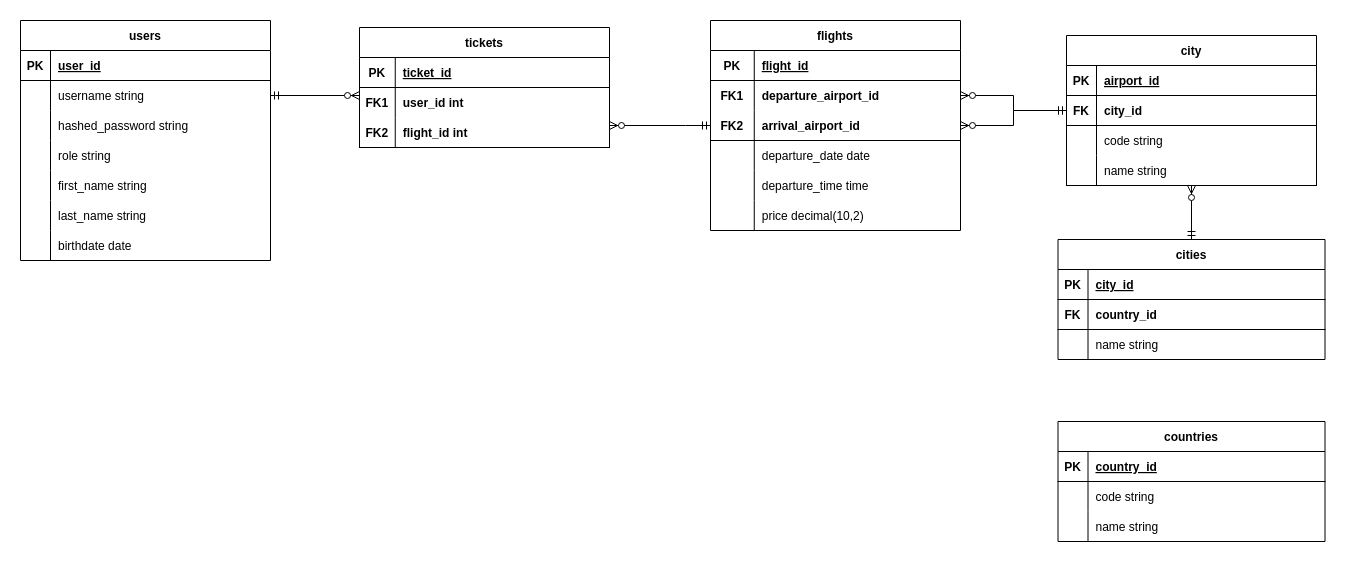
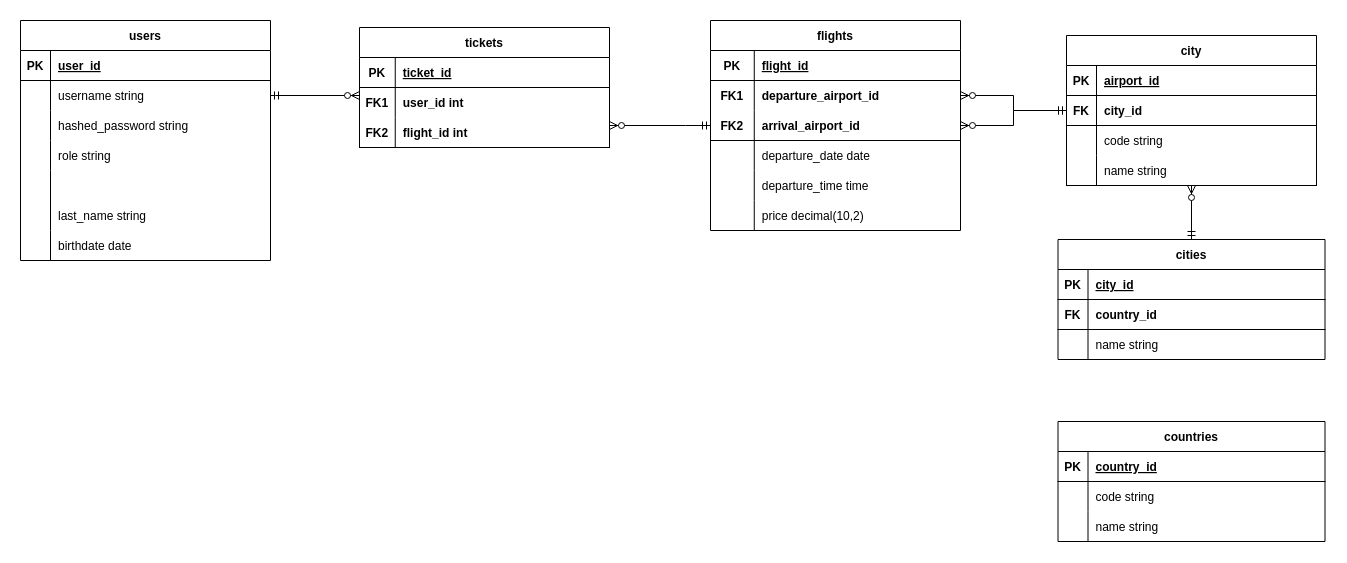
- <mxCell id="17" value="first_name string" style="shape=partialRectangle;overflow=hidden;connectable=0;fillColor=none;top=0;left=0;bottom=0;right=0;align=left;spacingLeft=6;" parent="15" vertex="1"><mxGeometry x="30" width="220" height="30" as="geometry"><mxRectangle width="220" height="30" as="alternateBounds" /></mxGeometry></mxCell>
